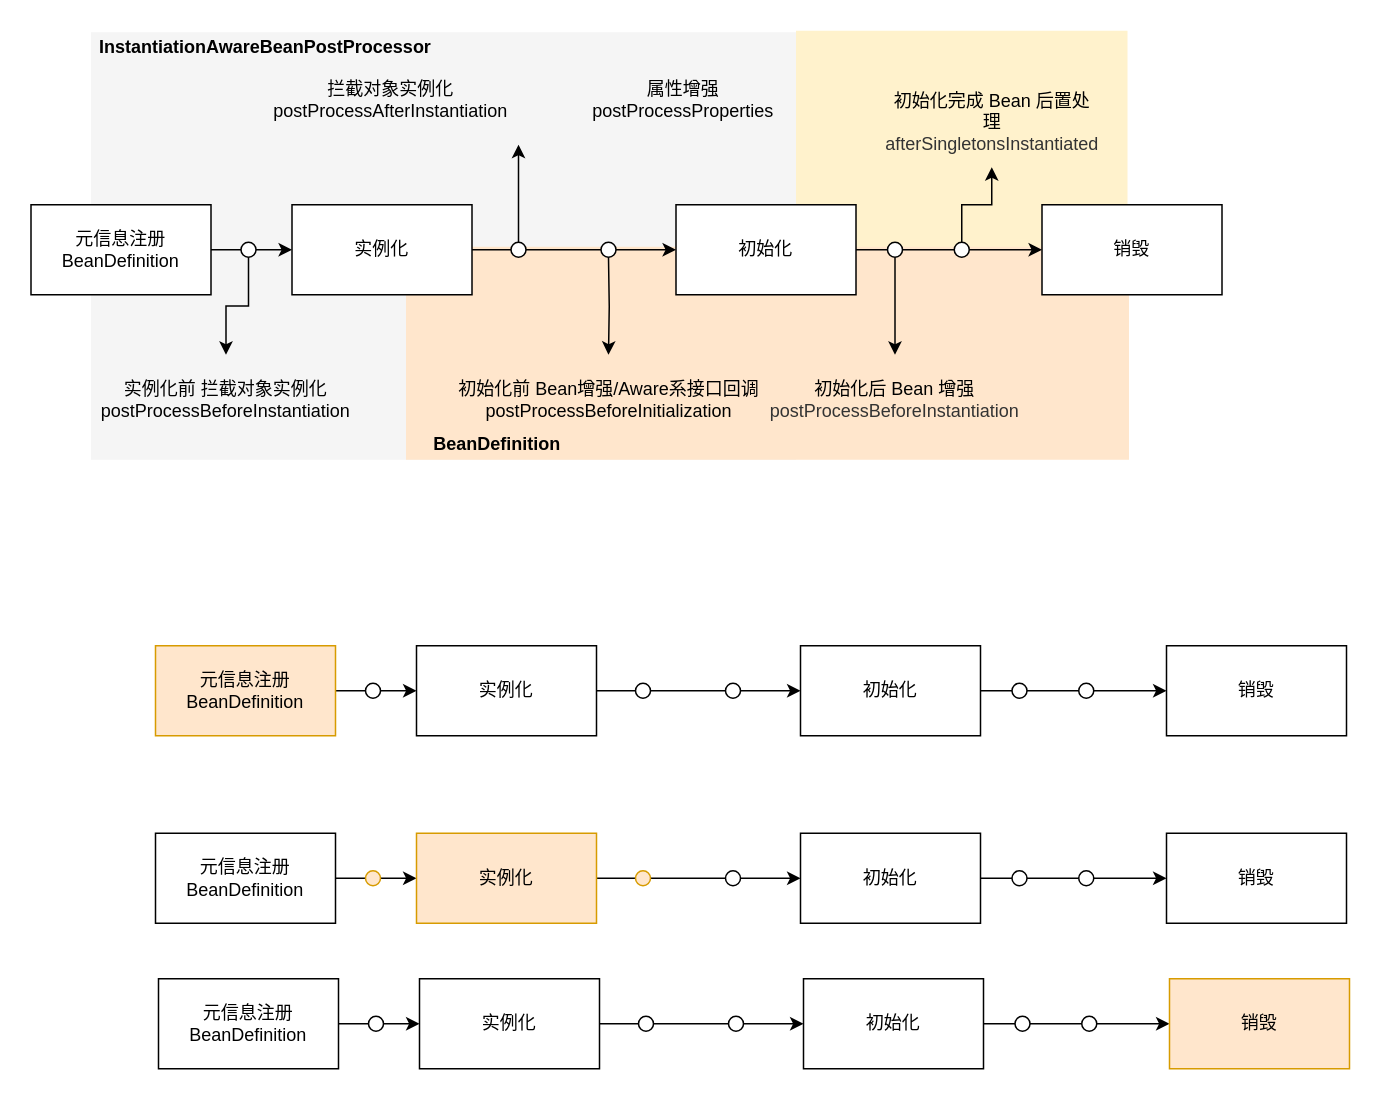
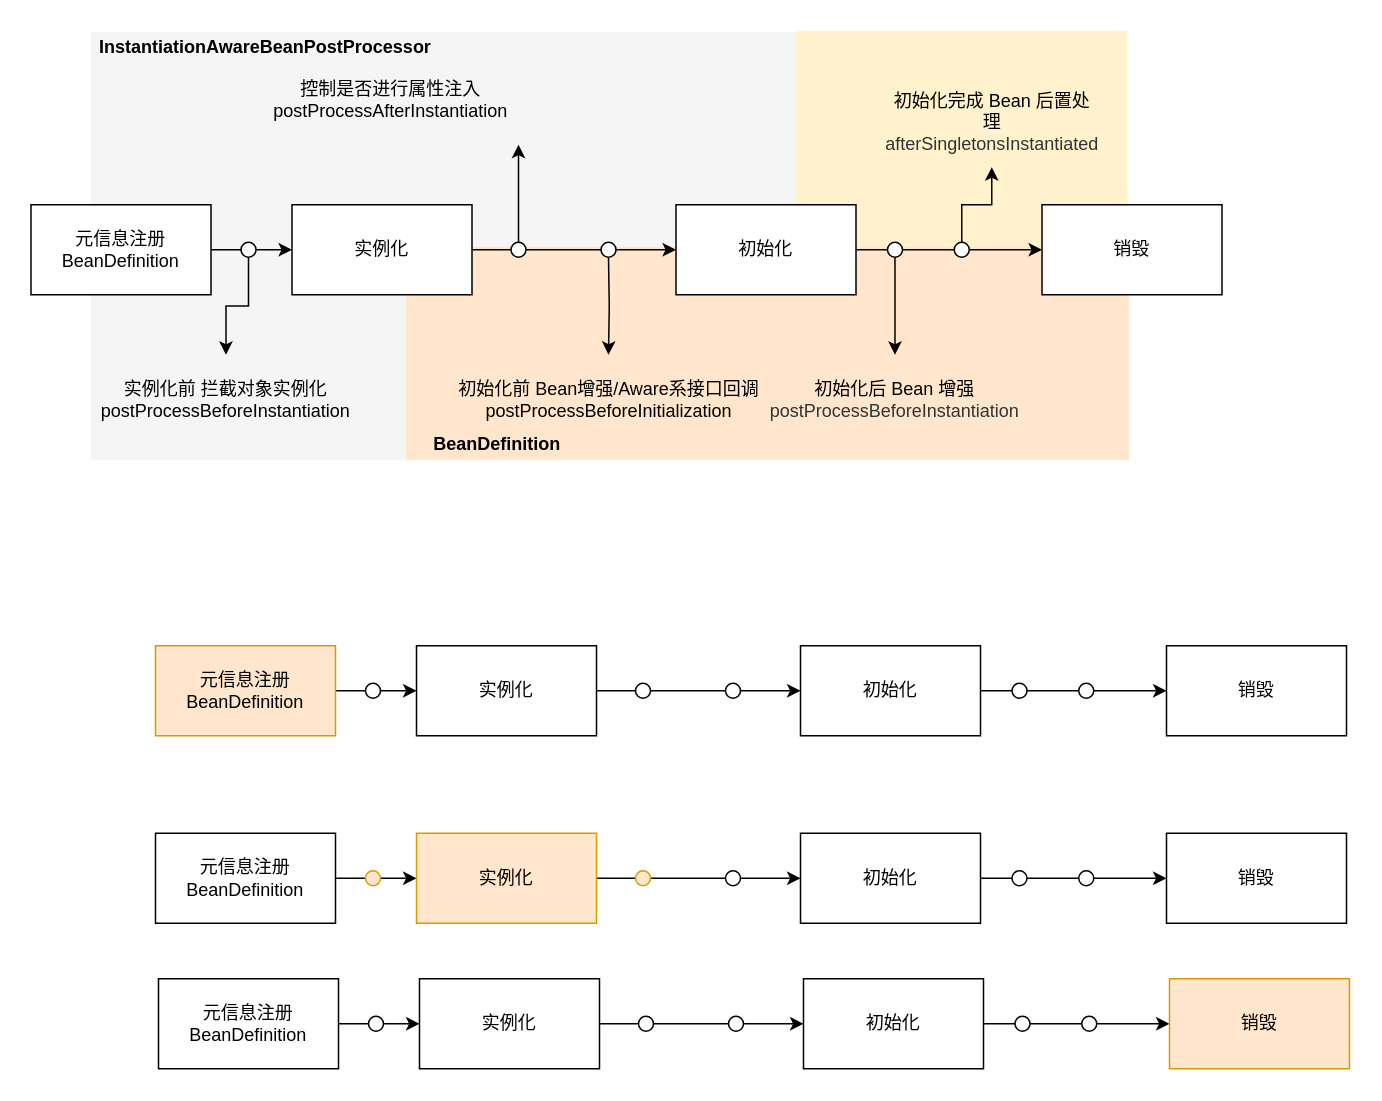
- <mxCell id="17" value="拦截对象实例化&lt;br&gt;postProcessAfterInstantiation" style="rounded=0;whiteSpace=wrap;html=1;fillColor=none;strokeColor=none;" parent="1" vertex="1"><mxGeometry x="175" y="36" width="170" height="60" as="geometry" /></mxCell>
+ <mxCell id="17" value="控制是否进行属性注入&lt;br&gt;postProcessAfterInstantiation" style="rounded=0;whiteSpace=wrap;html=1;fillColor=none;strokeColor=none;" parent="1" vertex="1"><mxGeometry x="175" y="36" width="170" height="60" as="geometry" /></mxCell>
- <mxCell id="28" value="属性增强postProcessProperties" style="rounded=0;whiteSpace=wrap;html=1;fillColor=none;strokeColor=none;" parent="1" vertex="1"><mxGeometry x="390" y="36" width="130" height="60" as="geometry" /></mxCell>
